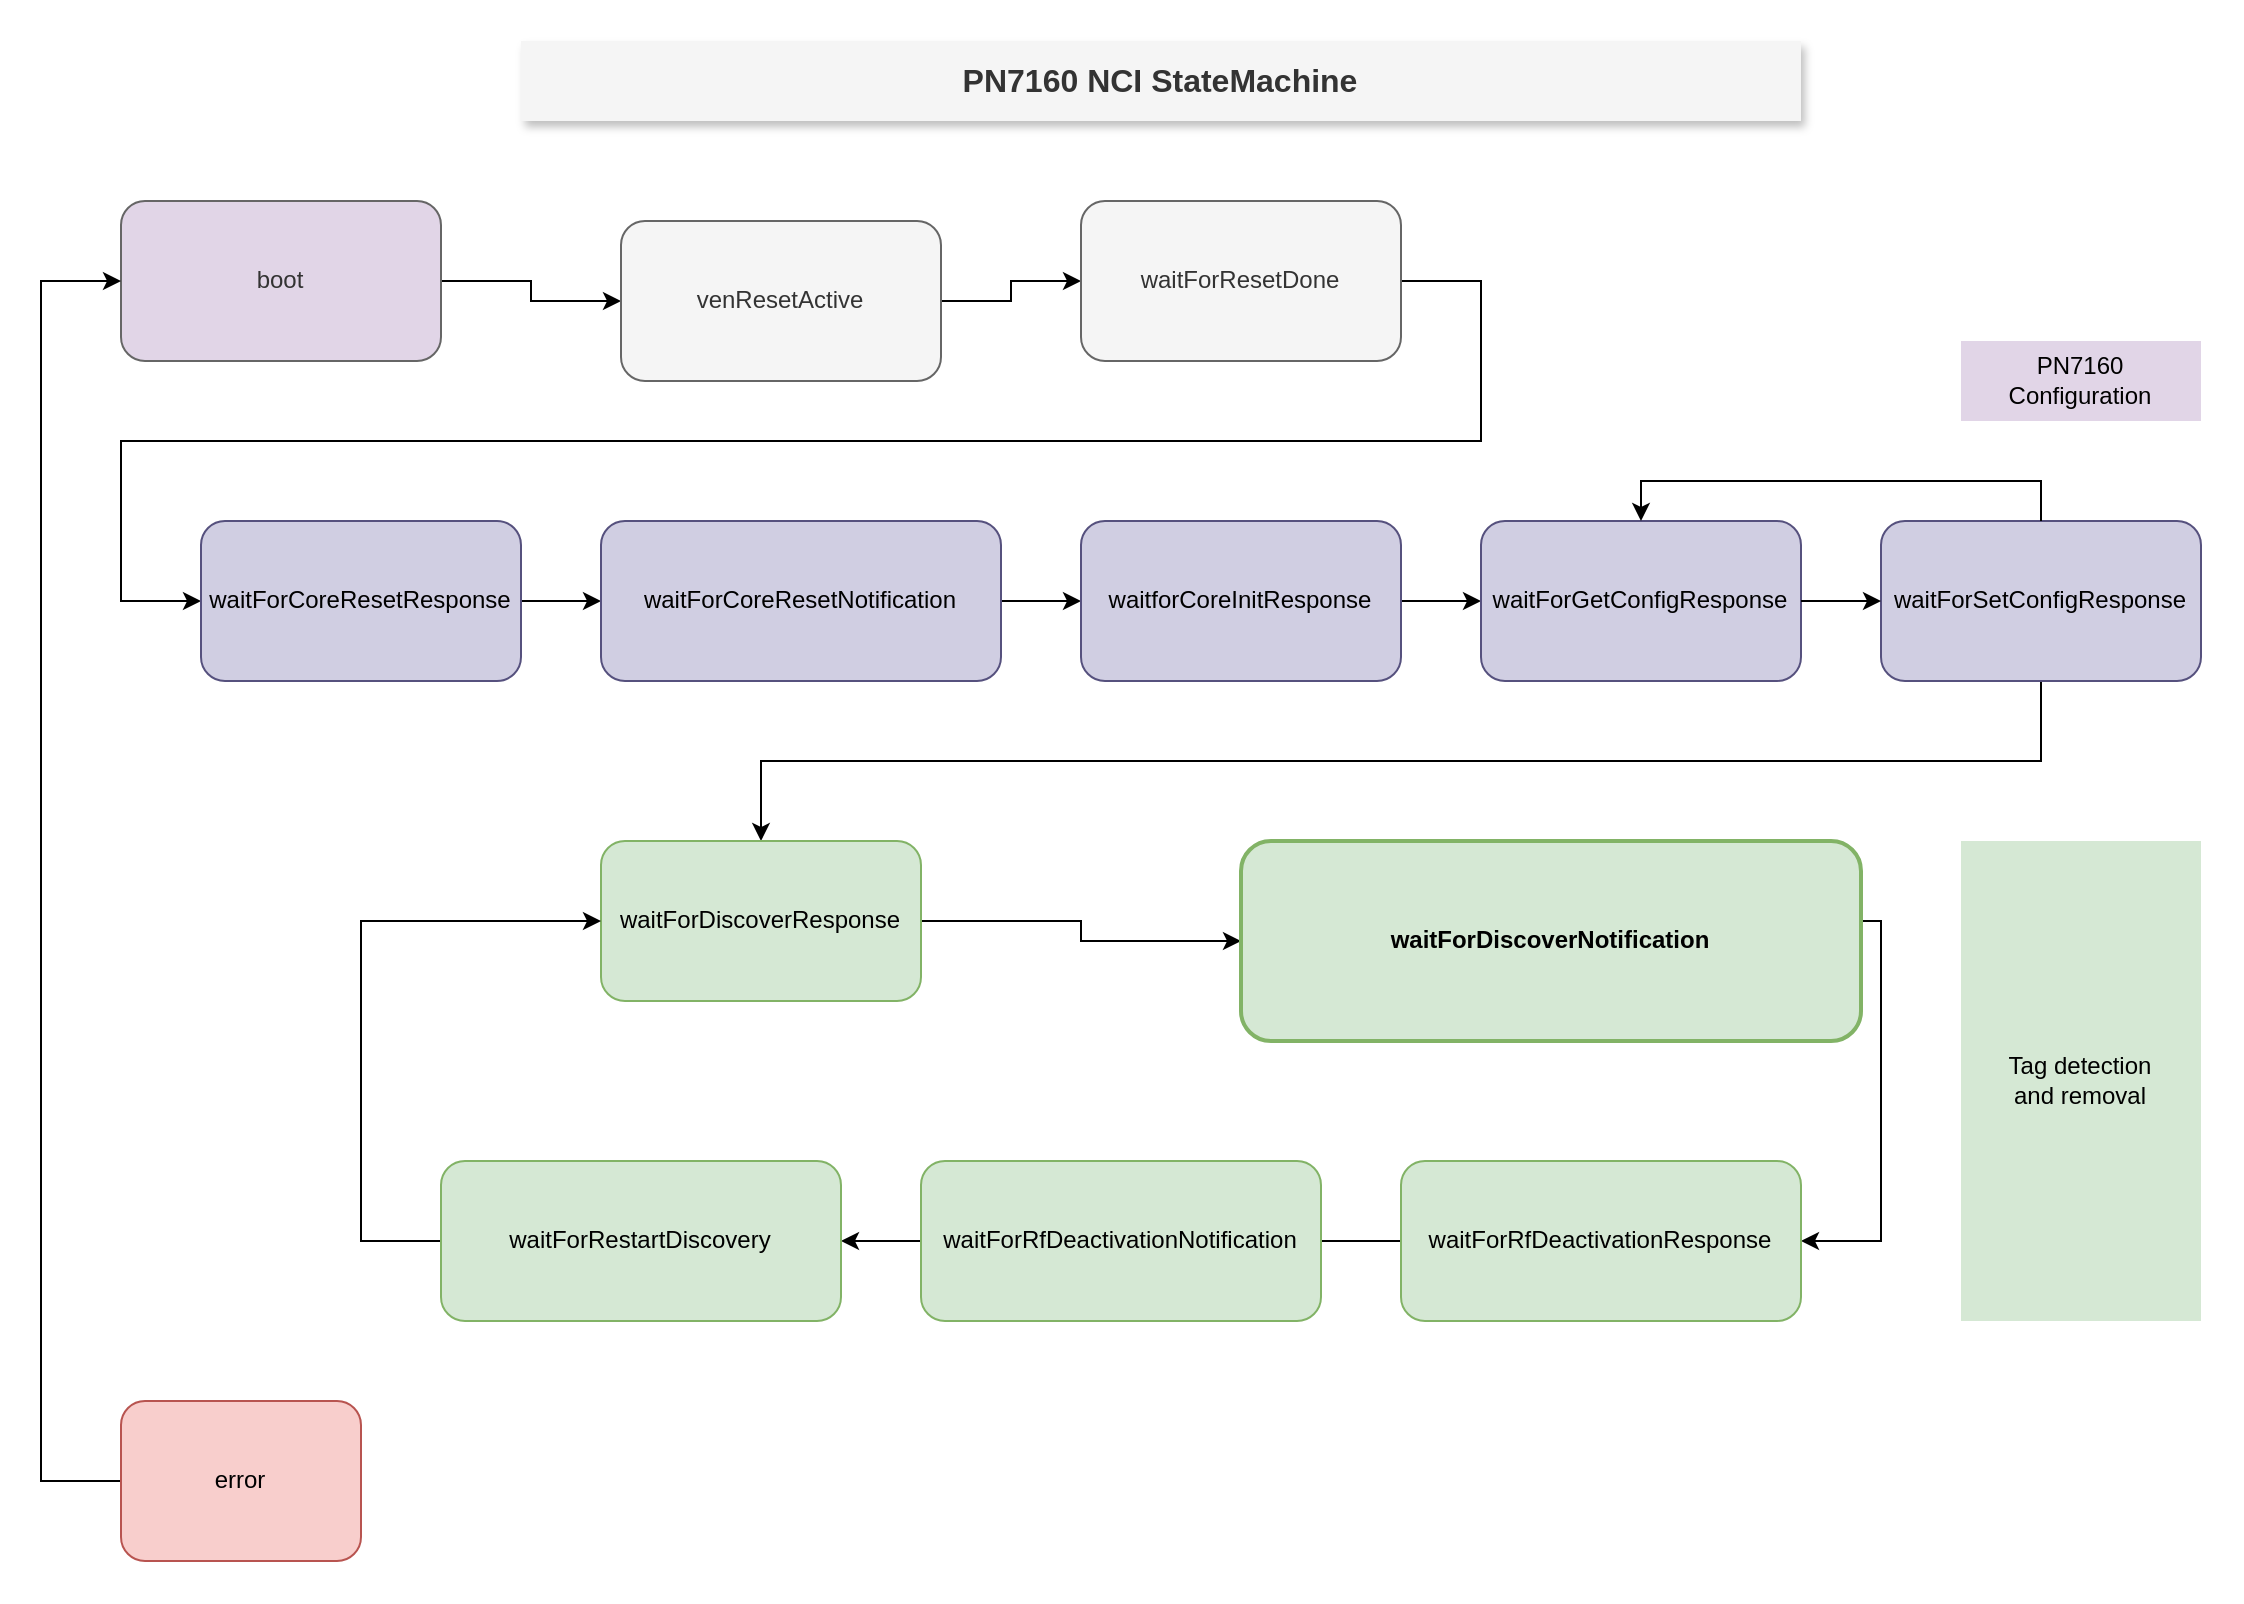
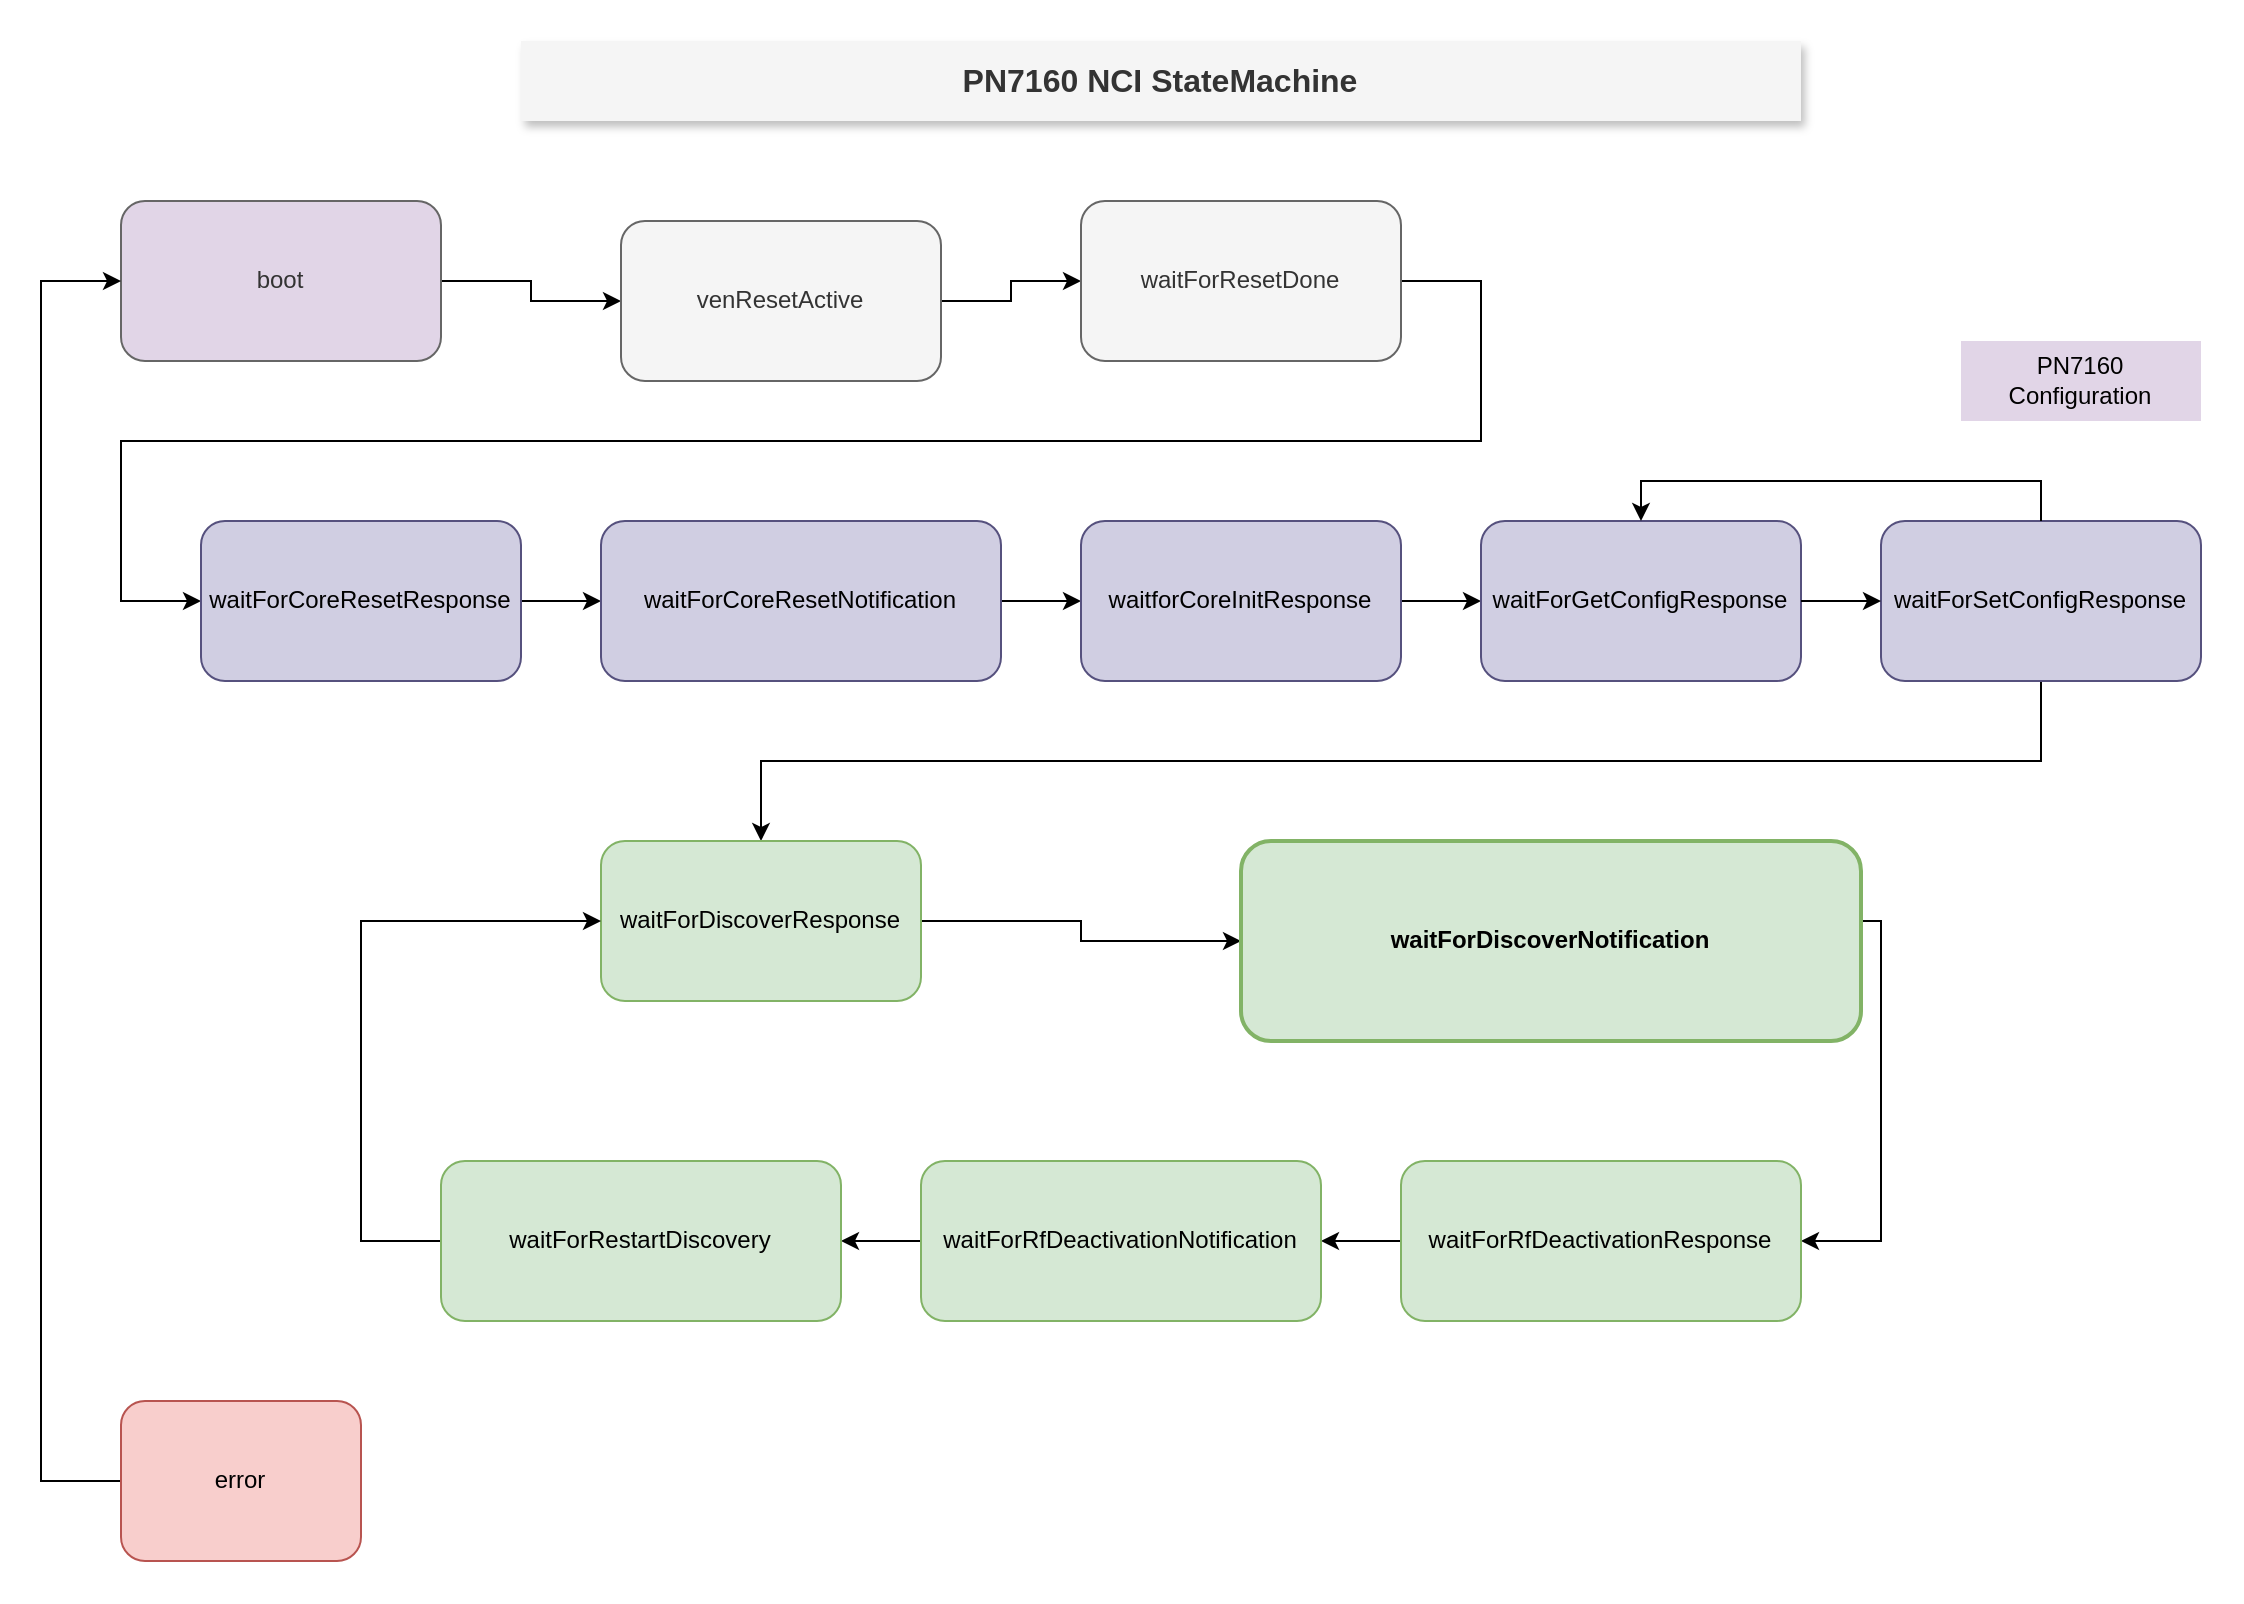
- <mxCell id="27" value="Tag detection&lt;br&gt;and removal" style="text;html=1;strokeColor=none;fillColor=#d5e8d4;align=center;verticalAlign=middle;whiteSpace=wrap;rounded=0;" parent="1" vertex="1"><mxGeometry x="980" y="420" width="120" height="240" as="geometry" /></mxCell>
- <mxCell id="20" value="" style="edgeStyle=orthogonalEdgeStyle;rounded=0;orthogonalLoop=1;jettySize=auto;html=1;endArrow=none;" parent="1" source="21" target="23" edge="1"><mxGeometry relative="1" as="geometry" /></mxCell>
+ <mxCell id="20" value="" style="edgeStyle=orthogonalEdgeStyle;rounded=0;orthogonalLoop=1;jettySize=auto;html=1;" parent="1" source="21" target="23" edge="1"><mxGeometry relative="1" as="geometry" /></mxCell>
